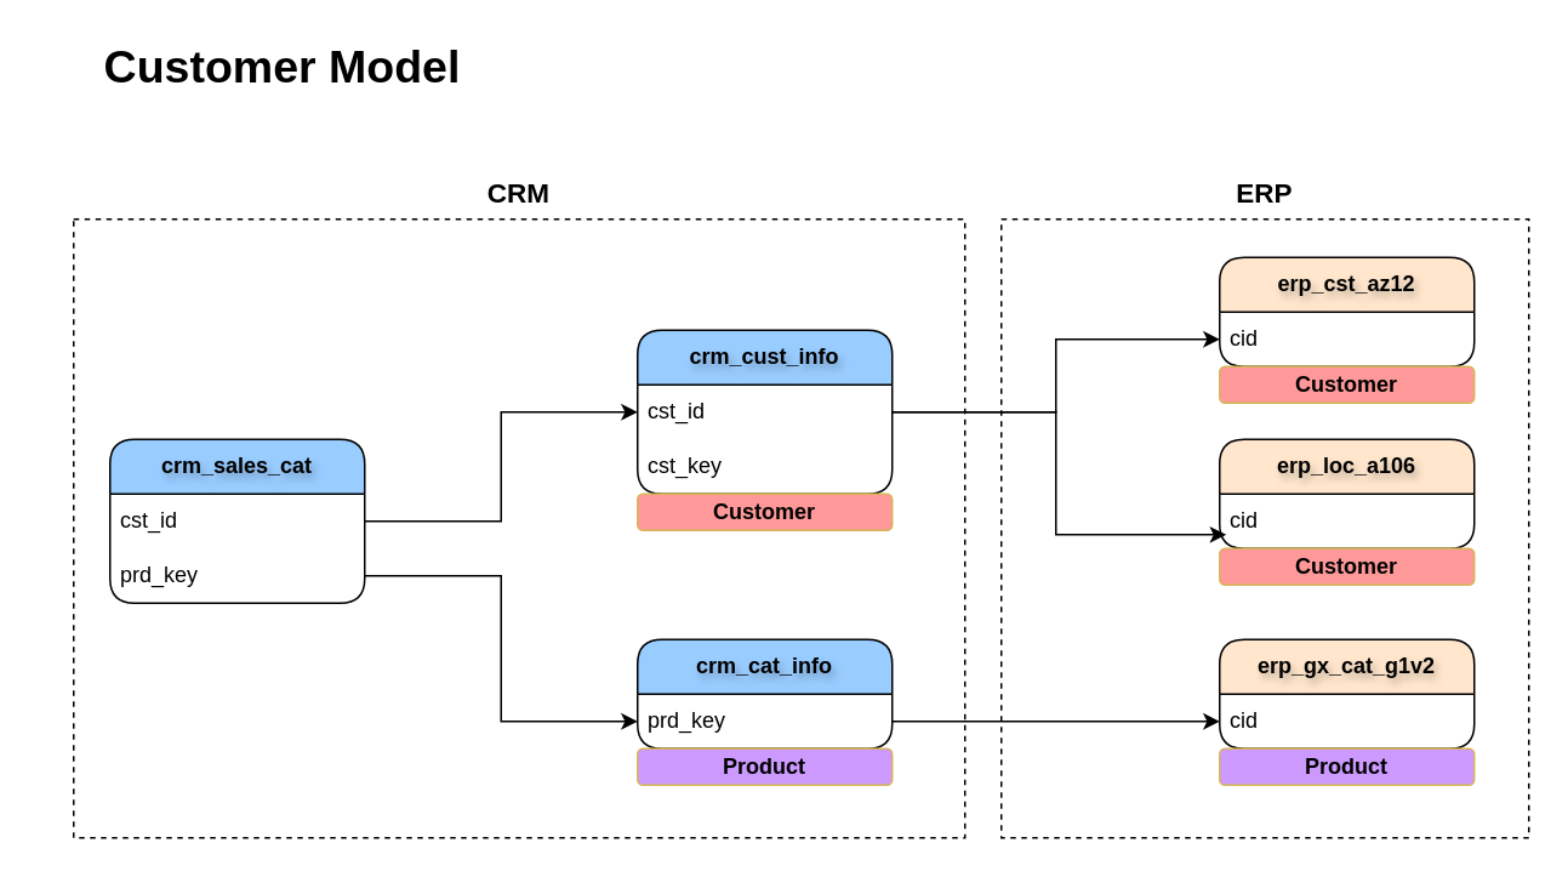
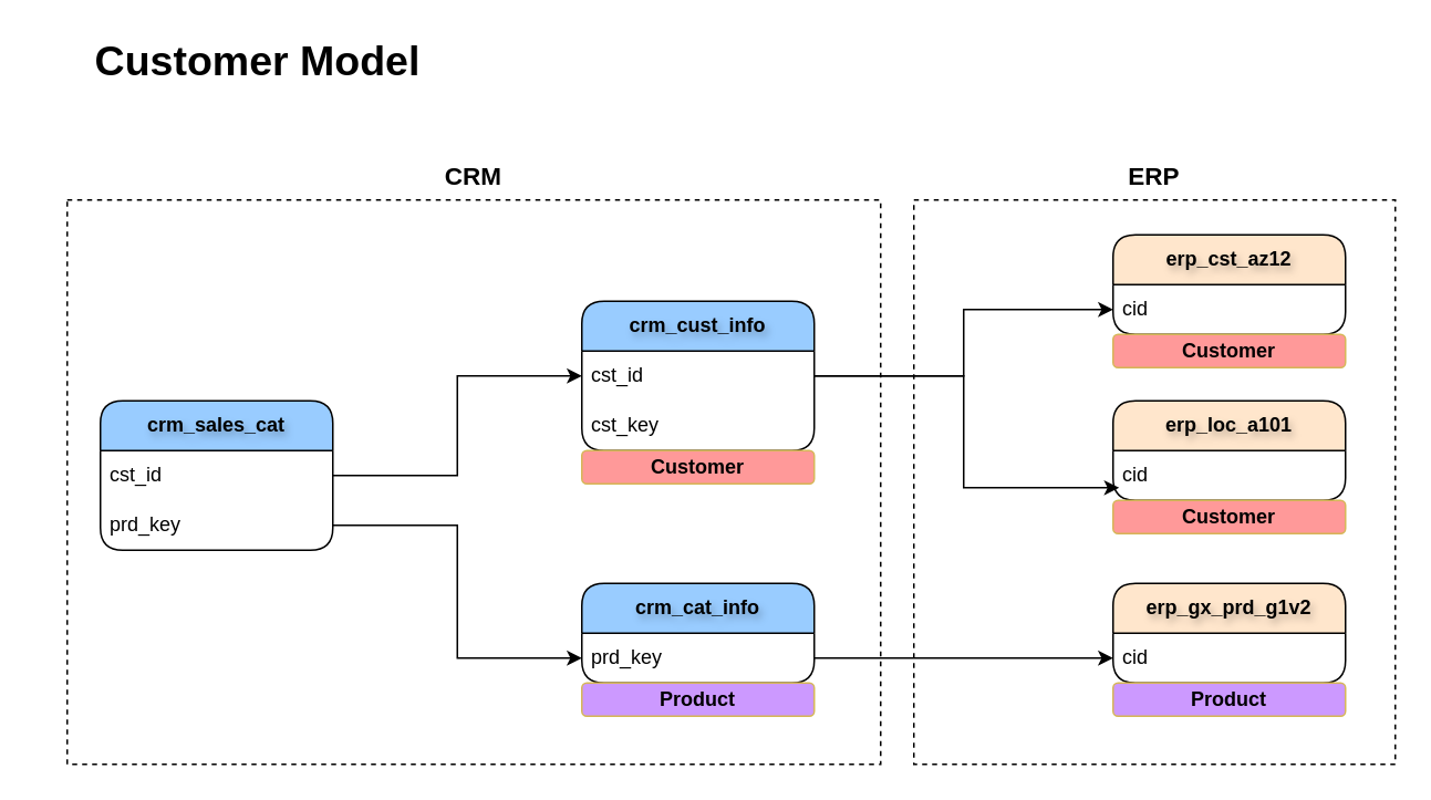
- <mxCell id="15" value="erp_loc_a106" style="swimlane;fontStyle=1;childLayout=stackLayout;horizontal=1;startSize=30;horizontalStack=0;resizeParent=1;resizeParentMax=0;resizeLast=0;collapsible=1;marginBottom=0;whiteSpace=wrap;html=1;rounded=1;swimlaneLine=1;fillColor=#FFE6CC;textShadow=1;fontColor=#000000;" parent="1" vertex="1"><mxGeometry x="670" y="241" width="140" height="60" as="geometry" /></mxCell>
+ <mxCell id="15" value="erp_loc_a101" style="swimlane;fontStyle=1;childLayout=stackLayout;horizontal=1;startSize=30;horizontalStack=0;resizeParent=1;resizeParentMax=0;resizeLast=0;collapsible=1;marginBottom=0;whiteSpace=wrap;html=1;rounded=1;swimlaneLine=1;fillColor=#FFE6CC;textShadow=1;fontColor=#000000;" parent="1" vertex="1"><mxGeometry x="670" y="241" width="140" height="60" as="geometry" /></mxCell>
- <mxCell id="19" value="erp_gx_cat_&lt;span style=&quot;background-color: transparent;&quot;&gt;g1v2&lt;/span&gt;" style="swimlane;fontStyle=1;childLayout=stackLayout;horizontal=1;startSize=30;horizontalStack=0;resizeParent=1;resizeParentMax=0;resizeLast=0;collapsible=1;marginBottom=0;whiteSpace=wrap;html=1;rounded=1;swimlaneLine=1;fillColor=#FFE6CC;textShadow=1;fontColor=#000000;" parent="1" vertex="1"><mxGeometry x="670" y="351" width="140" height="60" as="geometry" /></mxCell>
+ <mxCell id="19" value="erp_gx_prd_&lt;span style=&quot;background-color: transparent;&quot;&gt;g1v2&lt;/span&gt;" style="swimlane;fontStyle=1;childLayout=stackLayout;horizontal=1;startSize=30;horizontalStack=0;resizeParent=1;resizeParentMax=0;resizeLast=0;collapsible=1;marginBottom=0;whiteSpace=wrap;html=1;rounded=1;swimlaneLine=1;fillColor=#FFE6CC;textShadow=1;fontColor=#000000;" parent="1" vertex="1"><mxGeometry x="670" y="351" width="140" height="60" as="geometry" /></mxCell>
